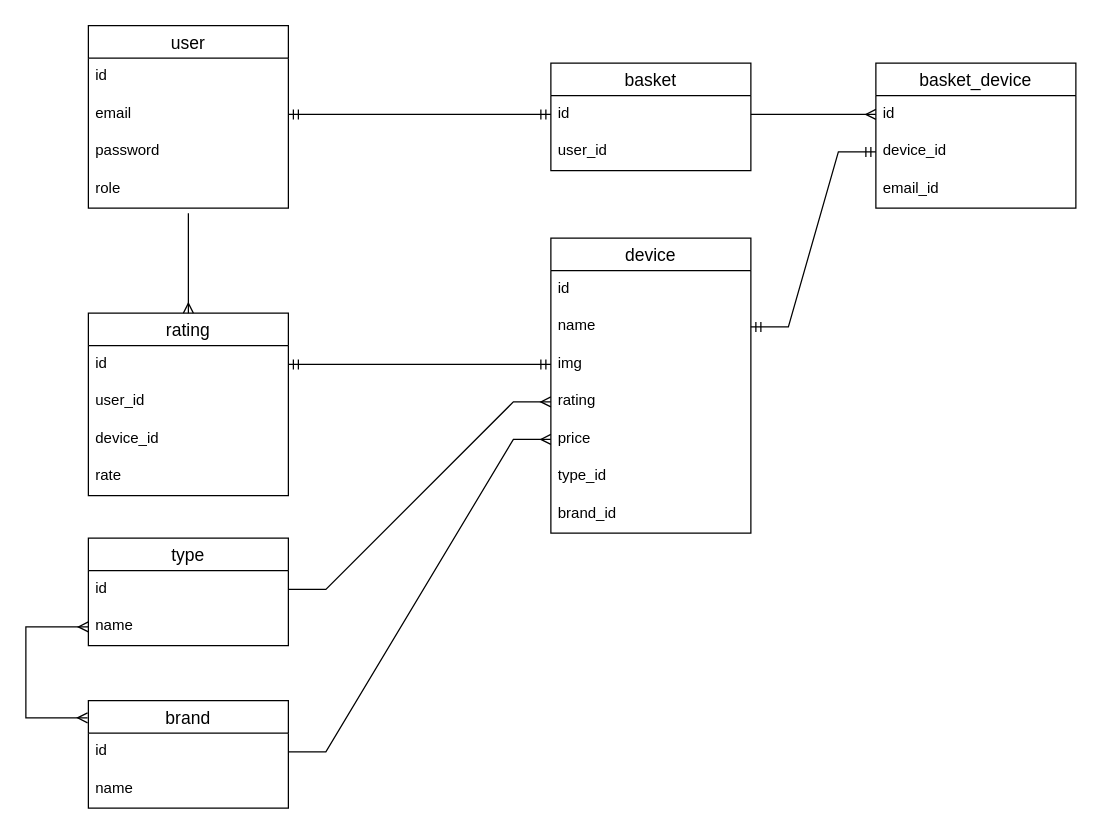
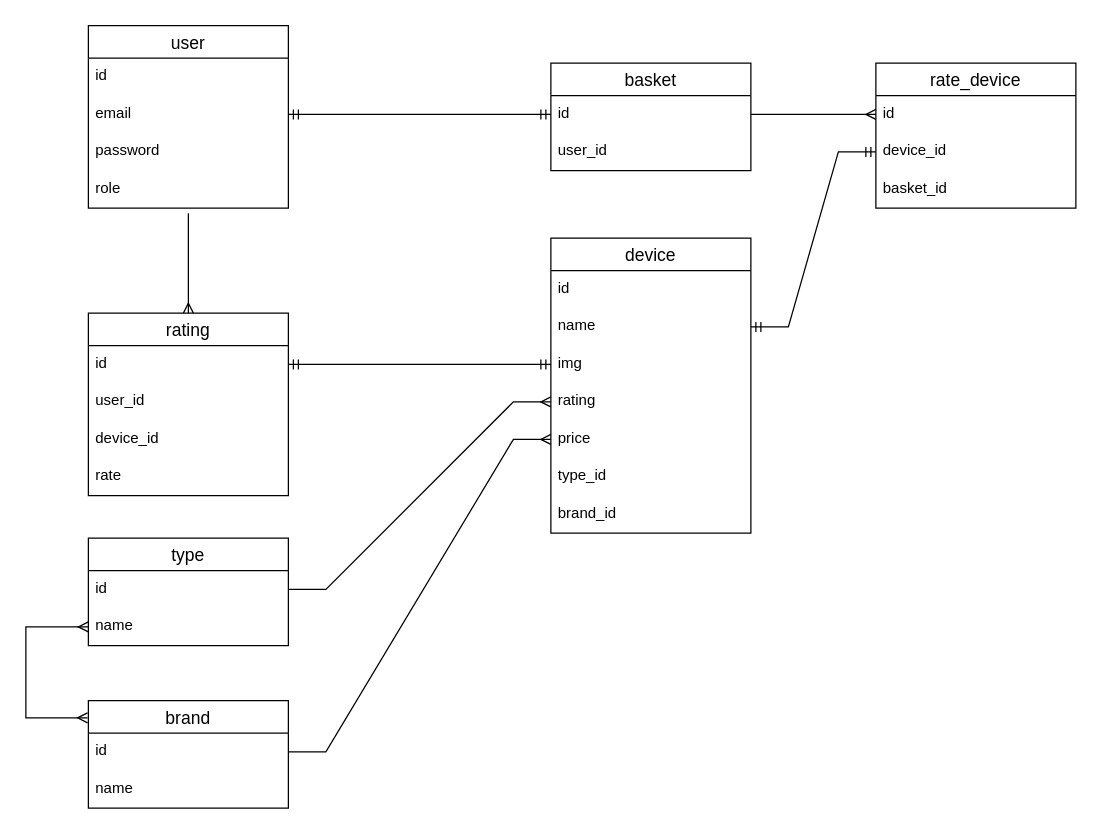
- <mxCell id="28" value="basket_device" style="swimlane;fontStyle=0;childLayout=stackLayout;horizontal=1;startSize=26;horizontalStack=0;resizeParent=1;resizeParentMax=0;resizeLast=0;collapsible=1;marginBottom=0;align=center;fontSize=14;" vertex="1" parent="1"><mxGeometry x="700" y="50" width="160" height="116" as="geometry" /></mxCell>
+ <mxCell id="28" value="rate_device" style="swimlane;fontStyle=0;childLayout=stackLayout;horizontal=1;startSize=26;horizontalStack=0;resizeParent=1;resizeParentMax=0;resizeLast=0;collapsible=1;marginBottom=0;align=center;fontSize=14;" vertex="1" parent="1"><mxGeometry x="700" y="50" width="160" height="116" as="geometry" /></mxCell>
- <mxCell id="31" value="email_id" style="text;strokeColor=none;fillColor=none;spacingLeft=4;spacingRight=4;overflow=hidden;rotatable=0;points=[[0,0.5],[1,0.5]];portConstraint=eastwest;fontSize=12;" vertex="1" parent="28"><mxGeometry y="86" width="160" height="30" as="geometry" /></mxCell>
+ <mxCell id="31" value="basket_id" style="text;strokeColor=none;fillColor=none;spacingLeft=4;spacingRight=4;overflow=hidden;rotatable=0;points=[[0,0.5],[1,0.5]];portConstraint=eastwest;fontSize=12;" vertex="1" parent="28"><mxGeometry y="86" width="160" height="30" as="geometry" /></mxCell>
